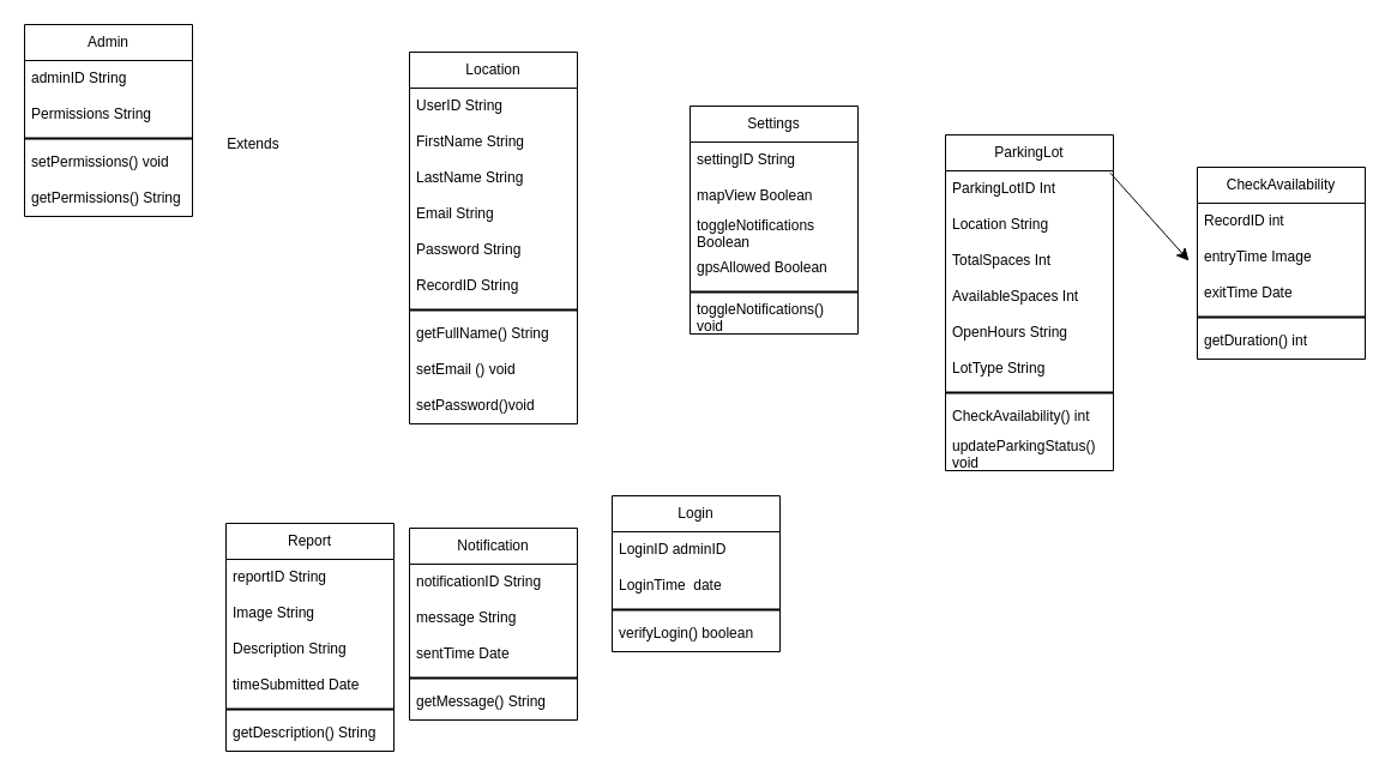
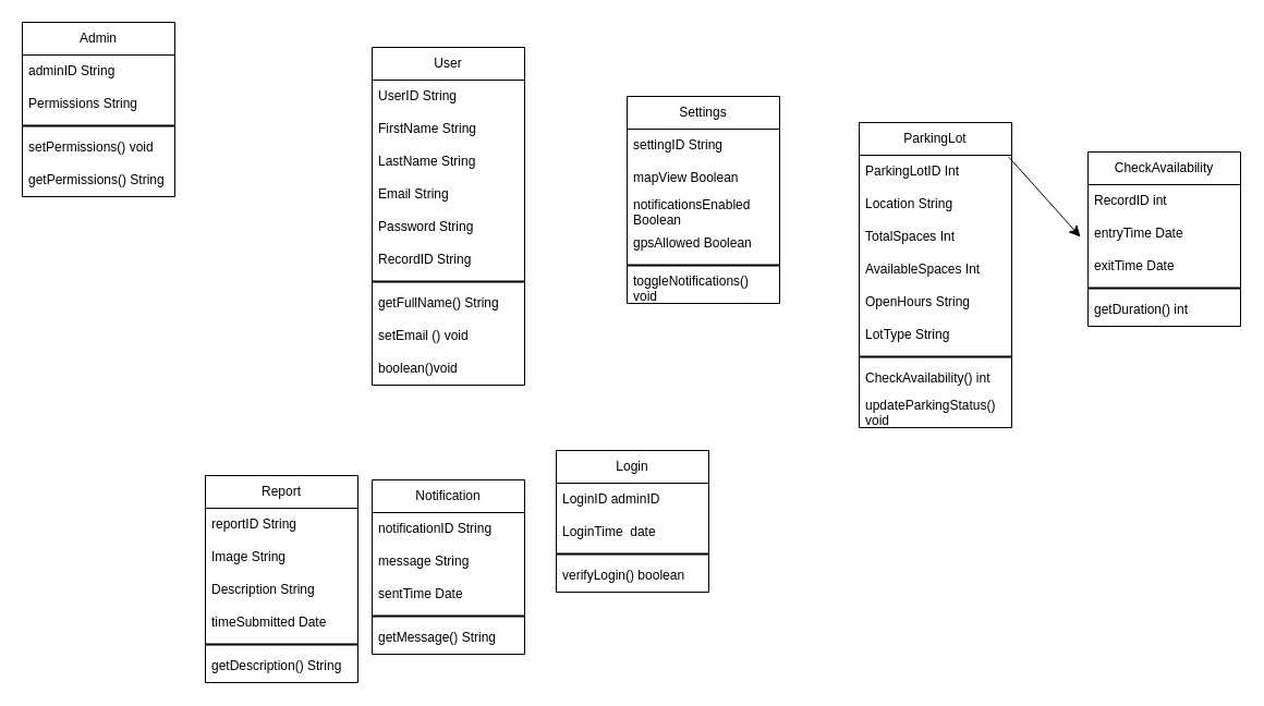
- <mxCell id="2" value="Location" style="swimlane;fontStyle=0;childLayout=stackLayout;horizontal=1;startSize=30;horizontalStack=0;resizeParent=1;resizeParentMax=0;resizeLast=0;collapsible=1;marginBottom=0;whiteSpace=wrap;html=1;" parent="1" vertex="1"><mxGeometry x="341" y="43" width="140" height="310" as="geometry" /></mxCell>
+ <mxCell id="2" value="User" style="swimlane;fontStyle=0;childLayout=stackLayout;horizontal=1;startSize=30;horizontalStack=0;resizeParent=1;resizeParentMax=0;resizeLast=0;collapsible=1;marginBottom=0;whiteSpace=wrap;html=1;" parent="1" vertex="1"><mxGeometry x="341" y="43" width="140" height="310" as="geometry" /></mxCell>
- <mxCell id="61" value="Extends" style="text;html=1;align=center;verticalAlign=middle;whiteSpace=wrap;rounded=0;" parent="1" vertex="1"><mxGeometry x="181" y="105" width="60" height="30" as="geometry" /></mxCell>
- <mxCell id="43" value="toggleNotifications Boolean" style="text;strokeColor=none;fillColor=none;align=left;verticalAlign=middle;spacingLeft=4;spacingRight=4;overflow=hidden;points=[[0,0.5],[1,0.5]];portConstraint=eastwest;rotatable=0;whiteSpace=wrap;html=1;" parent="40" vertex="1"><mxGeometry y="90" width="140" height="30" as="geometry" /></mxCell>
+ <mxCell id="43" value="notificationsEnabled Boolean" style="text;strokeColor=none;fillColor=none;align=left;verticalAlign=middle;spacingLeft=4;spacingRight=4;overflow=hidden;points=[[0,0.5],[1,0.5]];portConstraint=eastwest;rotatable=0;whiteSpace=wrap;html=1;" parent="40" vertex="1"><mxGeometry y="90" width="140" height="30" as="geometry" /></mxCell>
- <mxCell id="30" value="entryTime Image" style="text;strokeColor=none;fillColor=none;align=left;verticalAlign=middle;spacingLeft=4;spacingRight=4;overflow=hidden;points=[[0,0.5],[1,0.5]];portConstraint=eastwest;rotatable=0;whiteSpace=wrap;html=1;" parent="28" vertex="1"><mxGeometry y="60" width="140" height="30" as="geometry" /></mxCell>
+ <mxCell id="30" value="entryTime Date" style="text;strokeColor=none;fillColor=none;align=left;verticalAlign=middle;spacingLeft=4;spacingRight=4;overflow=hidden;points=[[0,0.5],[1,0.5]];portConstraint=eastwest;rotatable=0;whiteSpace=wrap;html=1;" parent="28" vertex="1"><mxGeometry y="60" width="140" height="30" as="geometry" /></mxCell>
- <mxCell id="12" value="setPassword()void" style="text;strokeColor=none;fillColor=none;align=left;verticalAlign=middle;spacingLeft=4;spacingRight=4;overflow=hidden;points=[[0,0.5],[1,0.5]];portConstraint=eastwest;rotatable=0;whiteSpace=wrap;html=1;" parent="2" vertex="1"><mxGeometry y="280" width="140" height="30" as="geometry" /></mxCell>
+ <mxCell id="12" value="boolean()void" style="text;strokeColor=none;fillColor=none;align=left;verticalAlign=middle;spacingLeft=4;spacingRight=4;overflow=hidden;points=[[0,0.5],[1,0.5]];portConstraint=eastwest;rotatable=0;whiteSpace=wrap;html=1;" parent="2" vertex="1"><mxGeometry y="280" width="140" height="30" as="geometry" /></mxCell>
